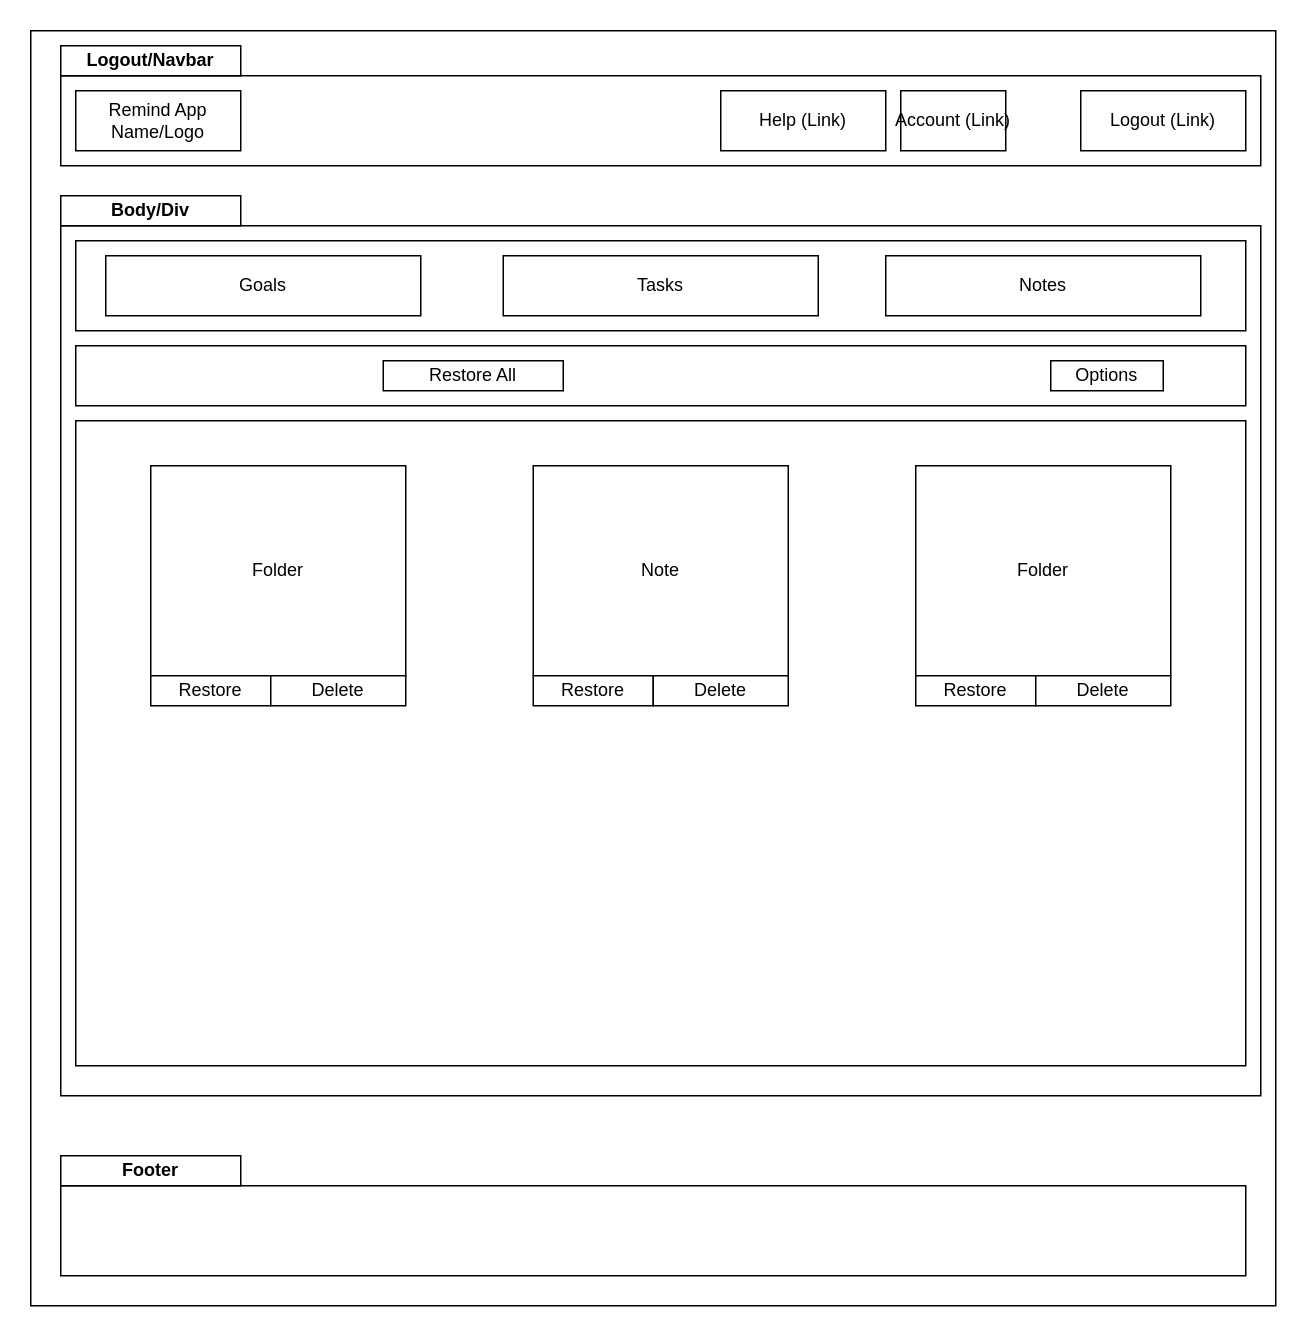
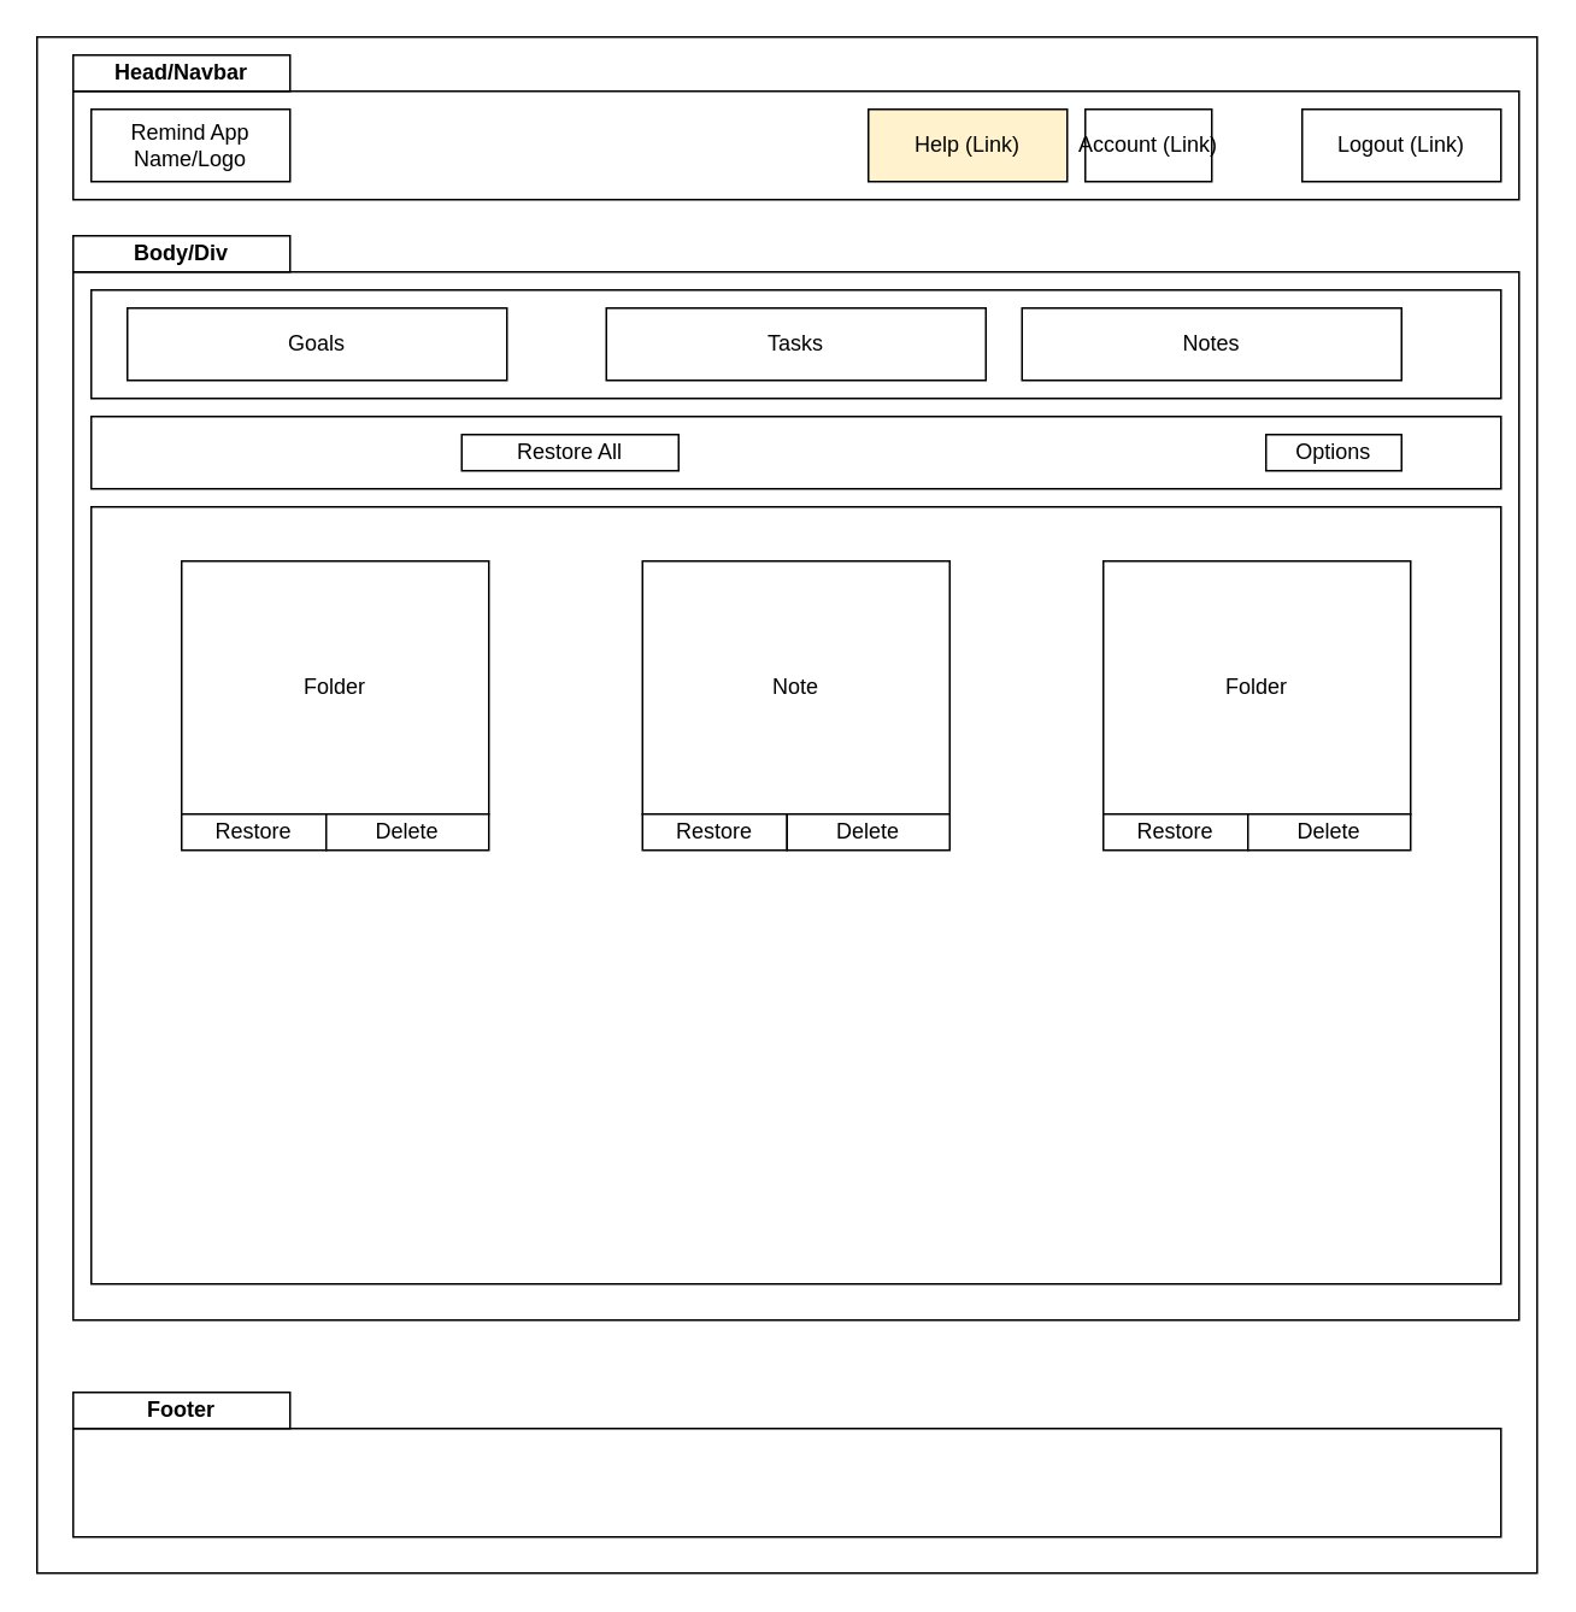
- <mxCell id="4" value="&lt;b&gt;Logout/Navbar&lt;/b&gt;" style="rounded=0;whiteSpace=wrap;html=1;" parent="1" vertex="1"><mxGeometry x="40" y="30" width="120" height="20" as="geometry" /></mxCell>
+ <mxCell id="4" value="&lt;b&gt;Head/Navbar&lt;/b&gt;" style="rounded=0;whiteSpace=wrap;html=1;" parent="1" vertex="1"><mxGeometry x="40" y="30" width="120" height="20" as="geometry" /></mxCell>
- <mxCell id="18" value="Help&amp;nbsp;(Link)" style="rounded=0;whiteSpace=wrap;html=1;" parent="1" vertex="1"><mxGeometry x="480" y="60" width="110" height="40" as="geometry" /></mxCell>
+ <mxCell id="18" value="Help&amp;nbsp;(Link)" style="rounded=0;whiteSpace=wrap;html=1;fillColor=#fff2cc;" parent="1" vertex="1"><mxGeometry x="480" y="60" width="110" height="40" as="geometry" /></mxCell>
- <mxCell id="13" value="Notes" style="rounded=0;whiteSpace=wrap;html=1;" parent="1" vertex="1"><mxGeometry x="590" y="170" width="210" height="40" as="geometry" /></mxCell>
+ <mxCell id="13" value="Notes" style="rounded=0;whiteSpace=wrap;html=1;" parent="1" vertex="1"><mxGeometry x="565" y="170" width="210" height="40" as="geometry" /></mxCell>
